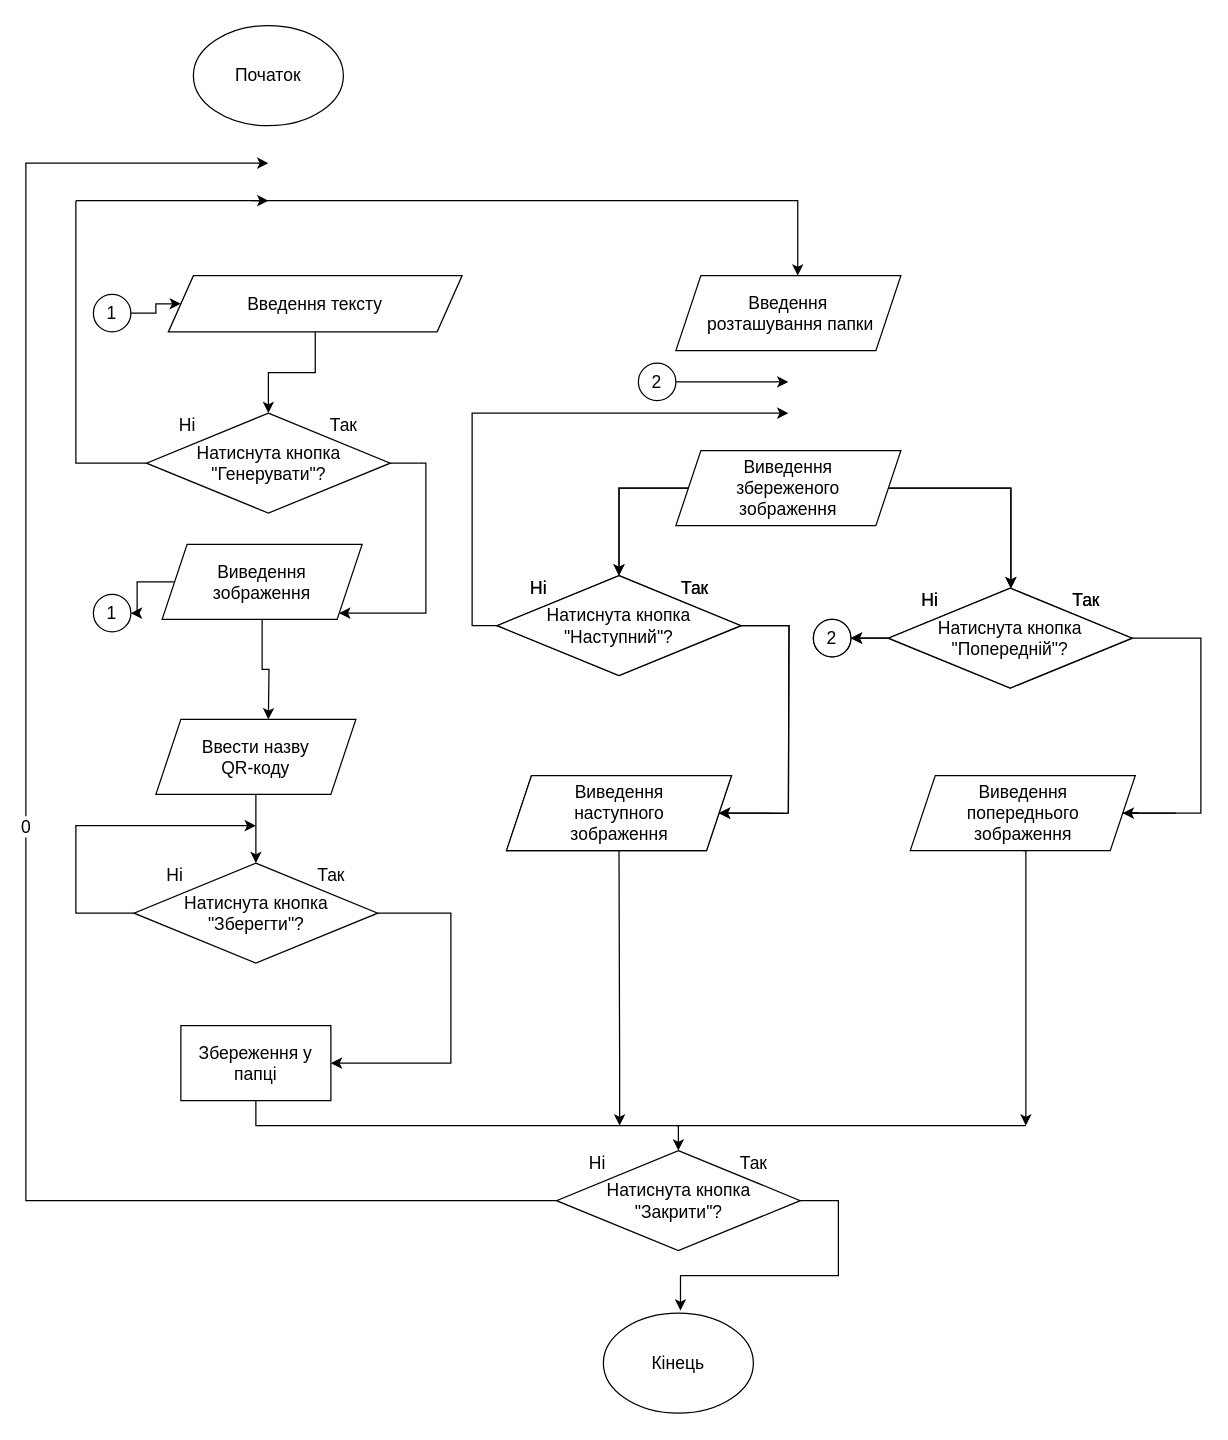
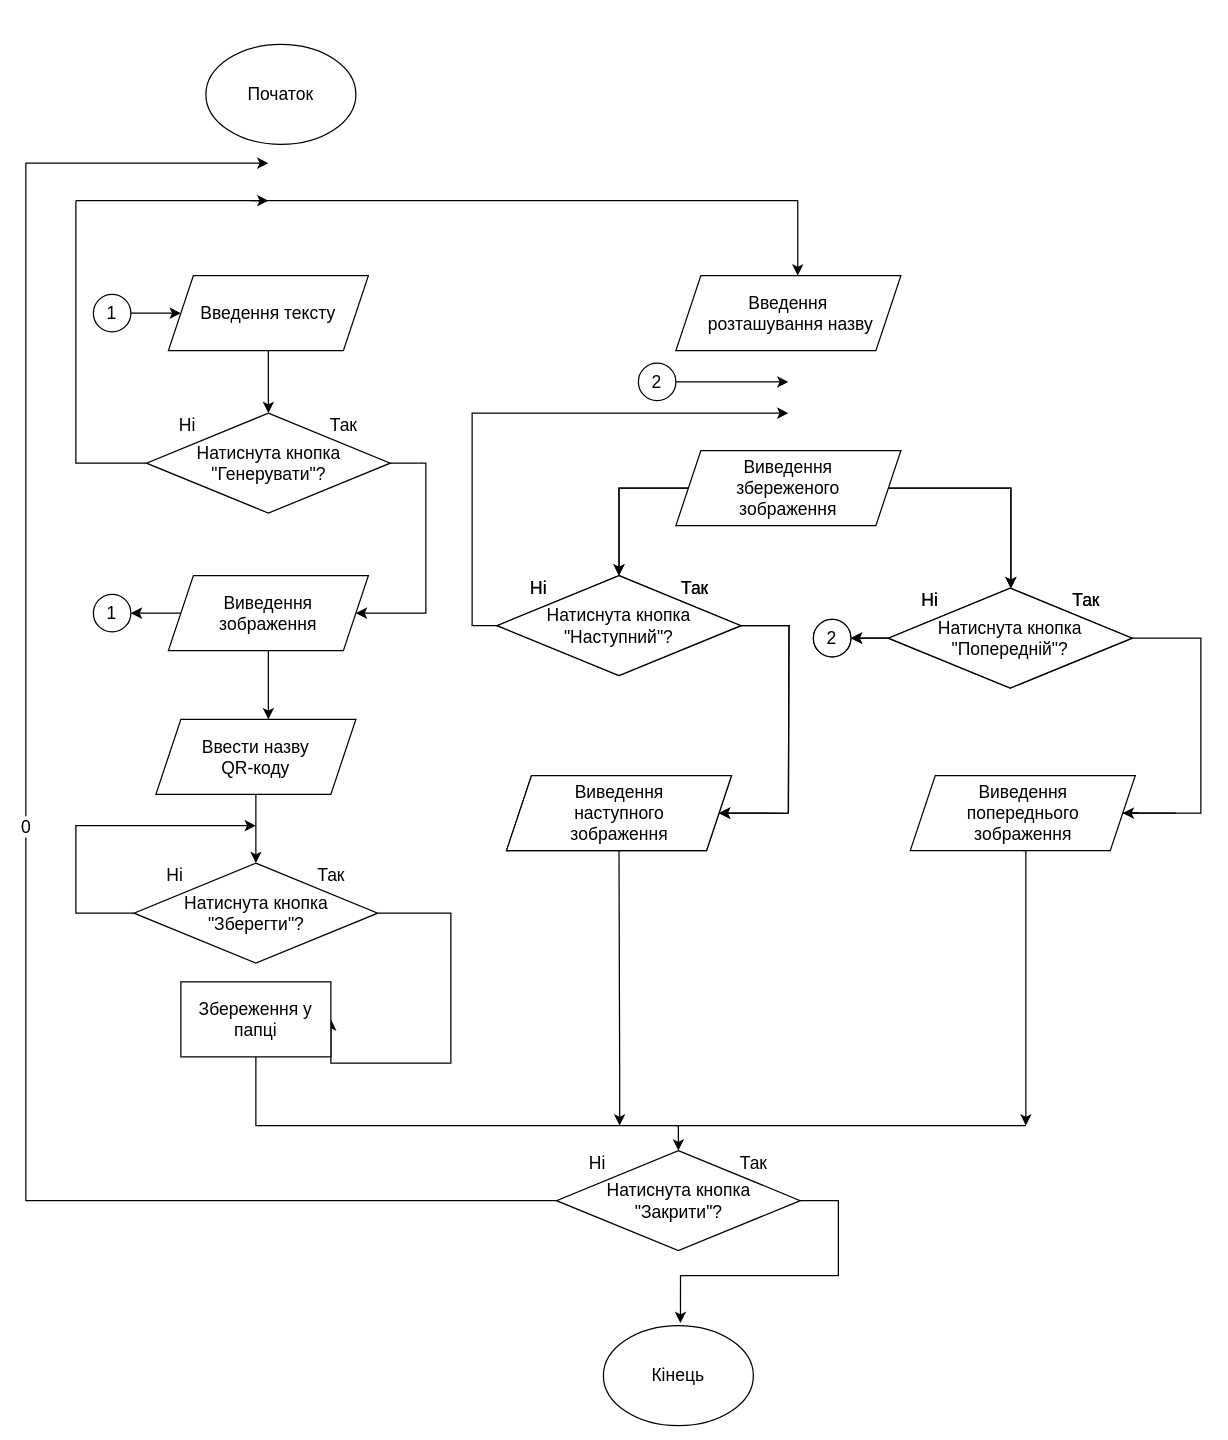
- <mxCell id="2" value="&lt;font style=&quot;font-size: 14px&quot;&gt;Початок&lt;/font&gt;" style="ellipse;whiteSpace=wrap;html=1;" vertex="1" parent="1"><mxGeometry x="154" y="20" width="120" height="80" as="geometry" /></mxCell>
+ <mxCell id="2" value="&lt;font style=&quot;font-size: 14px&quot;&gt;Початок&lt;/font&gt;" style="ellipse;whiteSpace=wrap;html=1;" vertex="1" parent="1"><mxGeometry x="164" y="35" width="120" height="80" as="geometry" /></mxCell>
- <mxCell id="4" value="Введення тексту" style="shape=parallelogram;perimeter=parallelogramPerimeter;whiteSpace=wrap;html=1;fixedSize=1;fontSize=14;" vertex="1" parent="1"><mxGeometry x="134" y="220" width="235" height="45" as="geometry" /></mxCell>
+ <mxCell id="4" value="Введення тексту" style="shape=parallelogram;perimeter=parallelogramPerimeter;whiteSpace=wrap;html=1;fixedSize=1;fontSize=14;" vertex="1" parent="1"><mxGeometry x="134" y="220" width="160" height="60" as="geometry" /></mxCell>
- <mxCell id="28" value="Введення&lt;br&gt;&amp;nbsp;розташування папки" style="shape=parallelogram;perimeter=parallelogramPerimeter;whiteSpace=wrap;html=1;fixedSize=1;fontSize=14;" vertex="1" parent="1"><mxGeometry x="540" y="220" width="180" height="60" as="geometry" /></mxCell>
+ <mxCell id="28" value="Введення&lt;br&gt;&amp;nbsp;розташування назву" style="shape=parallelogram;perimeter=parallelogramPerimeter;whiteSpace=wrap;html=1;fixedSize=1;fontSize=14;" vertex="1" parent="1"><mxGeometry x="540" y="220" width="180" height="60" as="geometry" /></mxCell>
- <mxCell id="16" value="&lt;div&gt;Виведення &lt;br&gt;&lt;/div&gt;&lt;div&gt;зображення&lt;/div&gt;" style="shape=parallelogram;perimeter=parallelogramPerimeter;whiteSpace=wrap;html=1;fixedSize=1;fontSize=14;" vertex="1" parent="1"><mxGeometry x="129" y="435" width="160" height="60" as="geometry" /></mxCell>
+ <mxCell id="16" value="&lt;div&gt;Виведення &lt;br&gt;&lt;/div&gt;&lt;div&gt;зображення&lt;/div&gt;" style="shape=parallelogram;perimeter=parallelogramPerimeter;whiteSpace=wrap;html=1;fixedSize=1;fontSize=14;" vertex="1" parent="1"><mxGeometry x="134" y="460" width="160" height="60" as="geometry" /></mxCell>
- <mxCell id="26" value="Збереження у папці" style="rounded=0;whiteSpace=wrap;html=1;fontSize=14;" vertex="1" parent="1"><mxGeometry x="144" y="820" width="120" height="60" as="geometry" /></mxCell>
+ <mxCell id="26" value="Збереження у папці" style="rounded=0;whiteSpace=wrap;html=1;fontSize=14;" vertex="1" parent="1"><mxGeometry x="144" y="785" width="120" height="60" as="geometry" /></mxCell>
- <mxCell id="71" value="Кінець" style="ellipse;whiteSpace=wrap;html=1;fontSize=14;" vertex="1" parent="1"><mxGeometry x="482" y="1050" width="120" height="80" as="geometry" /></mxCell>
+ <mxCell id="71" value="Кінець" style="ellipse;whiteSpace=wrap;html=1;fontSize=14;" vertex="1" parent="1"><mxGeometry x="482" y="1060" width="120" height="80" as="geometry" /></mxCell>
